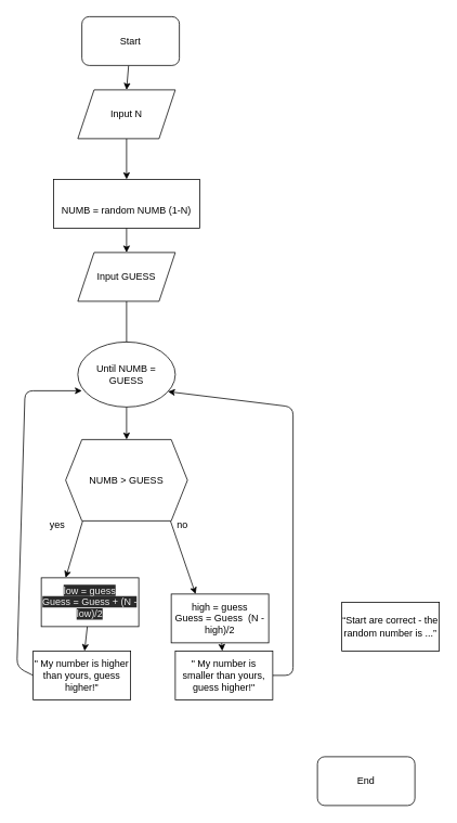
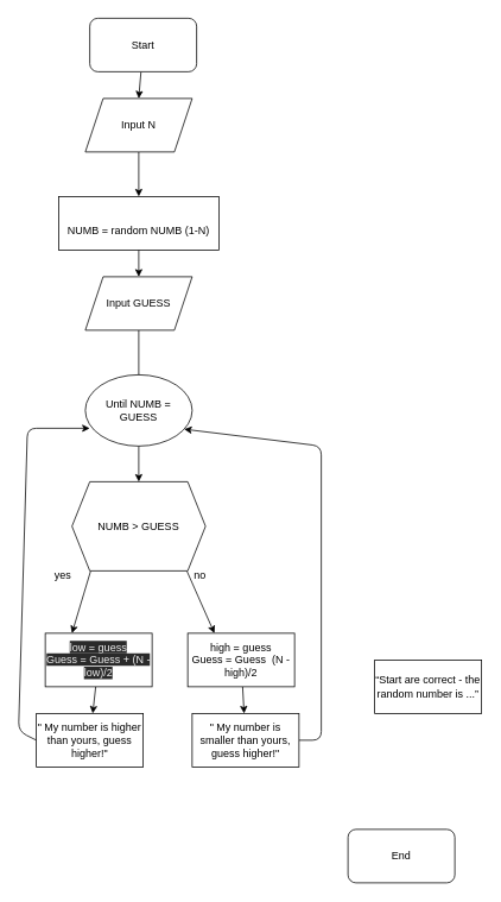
- <mxCell id="17" value="high = guess&lt;br&gt;Guess = Guess&amp;nbsp; (N - high)/2" style="rounded=0;whiteSpace=wrap;html=1;" vertex="1" parent="1"><mxGeometry x="210" y="730" width="120" height="60" as="geometry" /></mxCell>
+ <mxCell id="17" value="high = guess&lt;br&gt;Guess = Guess&amp;nbsp; (N - high)/2" style="rounded=0;whiteSpace=wrap;html=1;" vertex="1" parent="1"><mxGeometry x="210" y="710" width="120" height="60" as="geometry" /></mxCell>
